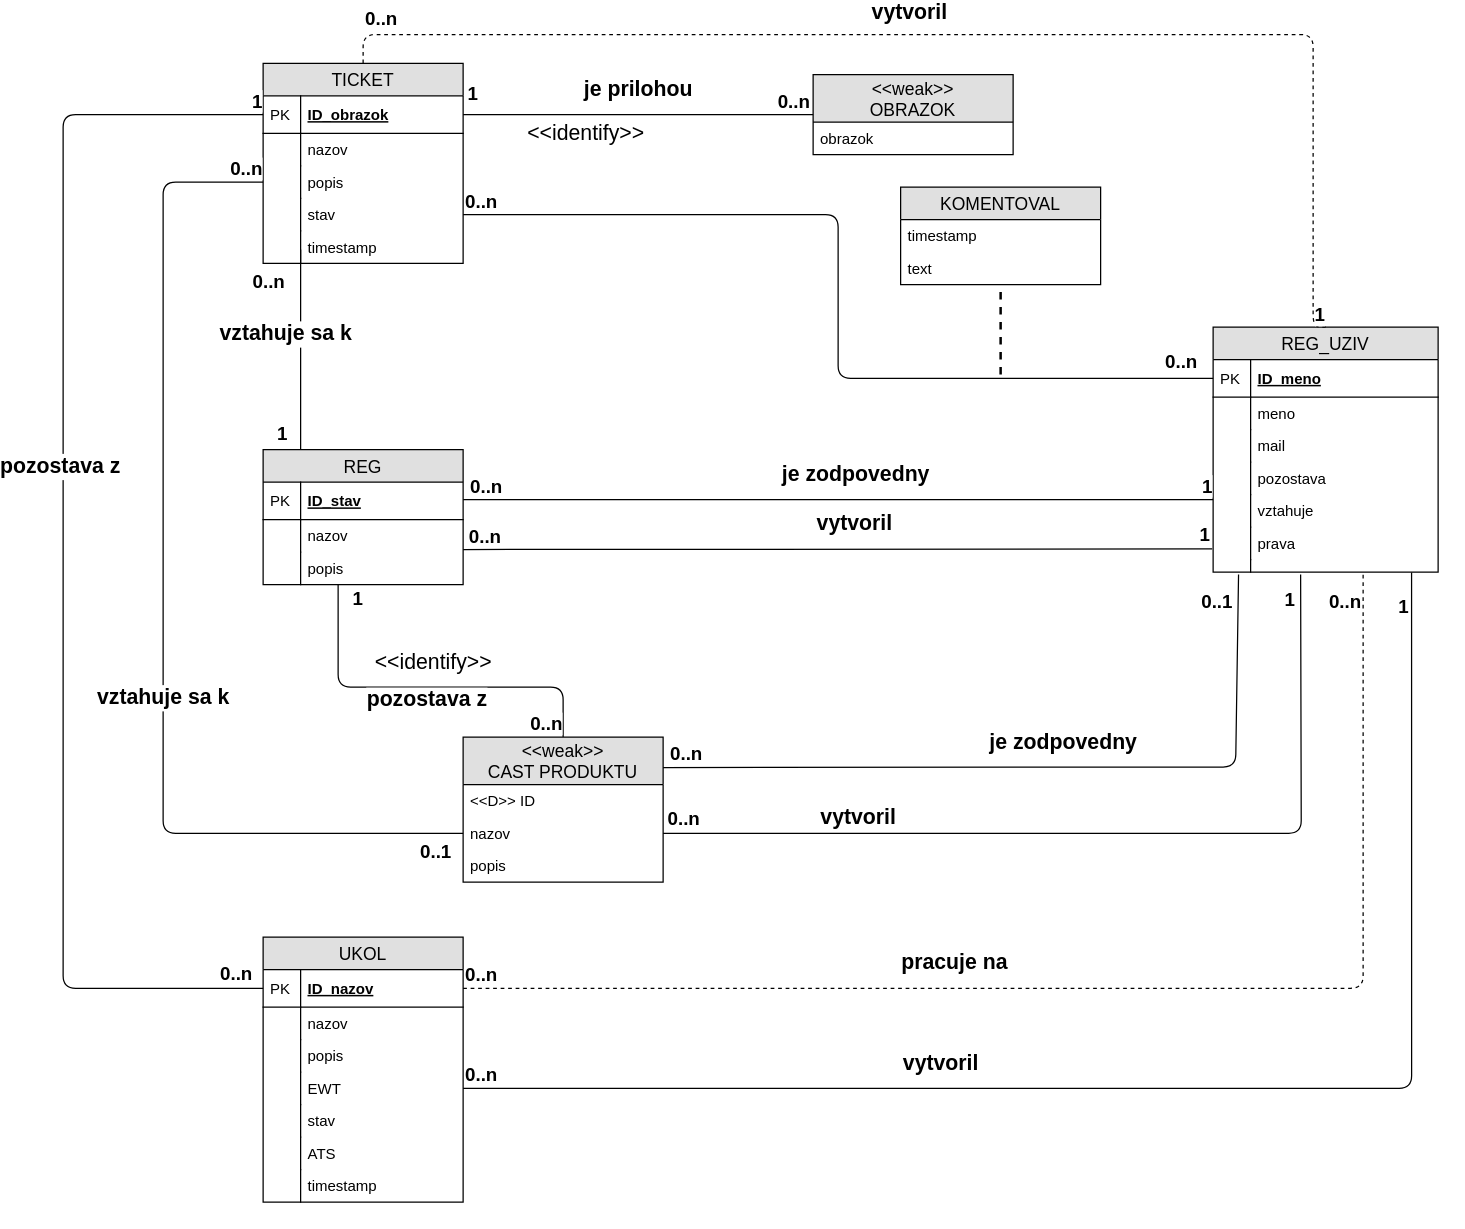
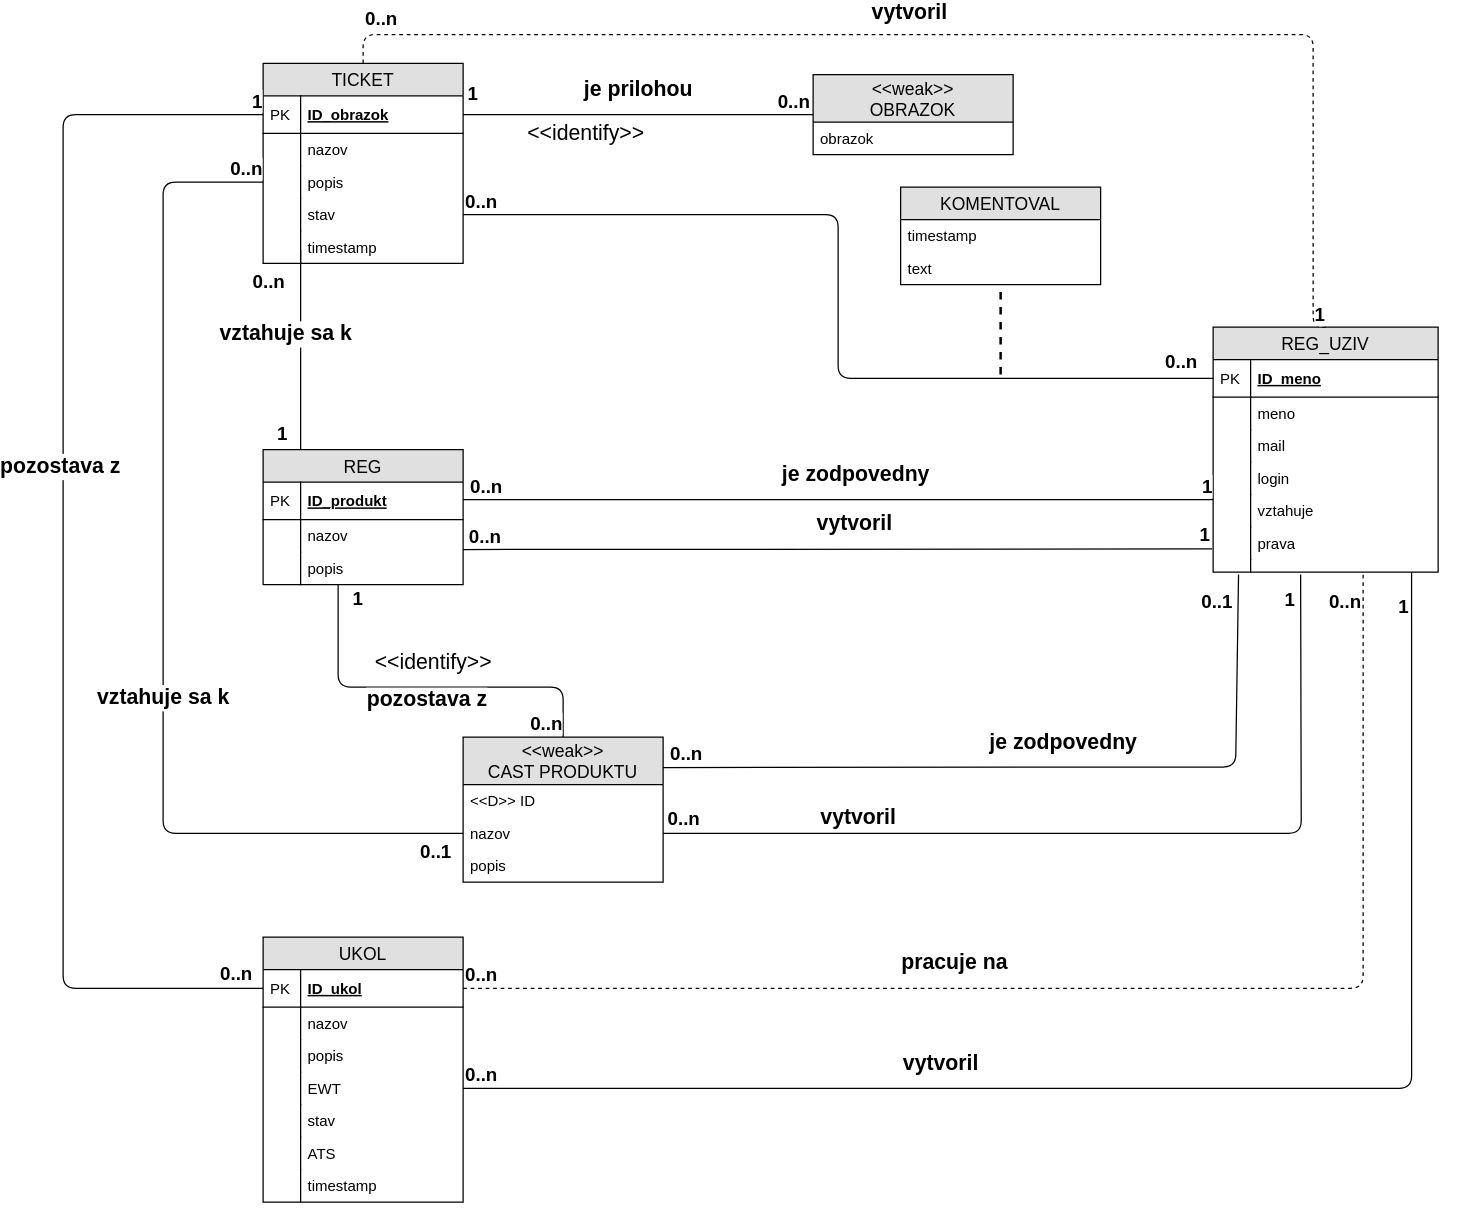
- <mxCell id="9" value="pozostava" style="shape=partialRectangle;top=0;left=0;right=0;bottom=0;align=left;verticalAlign=top;fillColor=none;spacingLeft=34;spacingRight=4;overflow=hidden;rotatable=0;points=[[0,0.5],[1,0.5]];portConstraint=eastwest;dropTarget=0;fontSize=12;" parent="2" vertex="1"><mxGeometry y="108" width="180" height="26" as="geometry" /></mxCell>
+ <mxCell id="9" value="login" style="shape=partialRectangle;top=0;left=0;right=0;bottom=0;align=left;verticalAlign=top;fillColor=none;spacingLeft=34;spacingRight=4;overflow=hidden;rotatable=0;points=[[0,0.5],[1,0.5]];portConstraint=eastwest;dropTarget=0;fontSize=12;" parent="2" vertex="1"><mxGeometry y="108" width="180" height="26" as="geometry" /></mxCell>
- <mxCell id="29" value="ID_stav" style="shape=partialRectangle;top=0;left=0;right=0;bottom=1;align=left;verticalAlign=middle;fillColor=none;spacingLeft=34;spacingRight=4;overflow=hidden;rotatable=0;points=[[0,0.5],[1,0.5]];portConstraint=eastwest;dropTarget=0;fontStyle=5;fontSize=12;" parent="28" vertex="1"><mxGeometry y="26" width="160" height="30" as="geometry" /></mxCell>
+ <mxCell id="29" value="ID_produkt" style="shape=partialRectangle;top=0;left=0;right=0;bottom=1;align=left;verticalAlign=middle;fillColor=none;spacingLeft=34;spacingRight=4;overflow=hidden;rotatable=0;points=[[0,0.5],[1,0.5]];portConstraint=eastwest;dropTarget=0;fontStyle=5;fontSize=12;" parent="28" vertex="1"><mxGeometry y="26" width="160" height="30" as="geometry" /></mxCell>
- <mxCell id="40" value="ID_nazov" style="shape=partialRectangle;top=0;left=0;right=0;bottom=1;align=left;verticalAlign=middle;fillColor=none;spacingLeft=34;spacingRight=4;overflow=hidden;rotatable=0;points=[[0,0.5],[1,0.5]];portConstraint=eastwest;dropTarget=0;fontStyle=5;fontSize=12;" parent="39" vertex="1"><mxGeometry y="26" width="160" height="30" as="geometry" /></mxCell>
+ <mxCell id="40" value="ID_ukol" style="shape=partialRectangle;top=0;left=0;right=0;bottom=1;align=left;verticalAlign=middle;fillColor=none;spacingLeft=34;spacingRight=4;overflow=hidden;rotatable=0;points=[[0,0.5],[1,0.5]];portConstraint=eastwest;dropTarget=0;fontStyle=5;fontSize=12;" parent="39" vertex="1"><mxGeometry y="26" width="160" height="30" as="geometry" /></mxCell>
